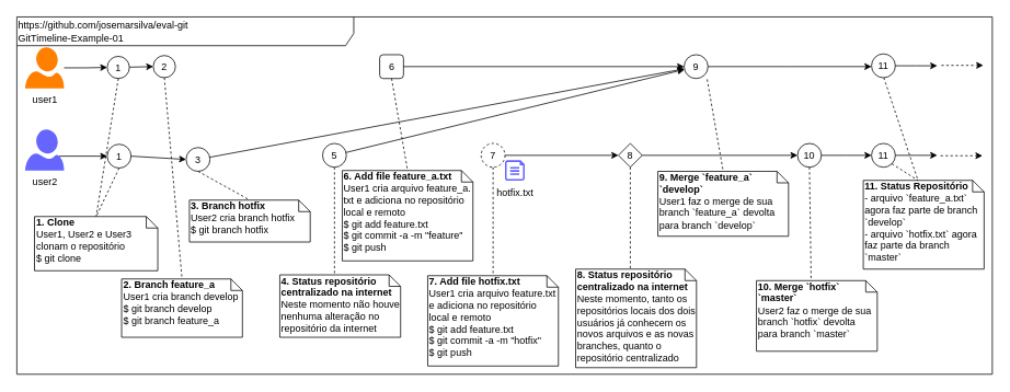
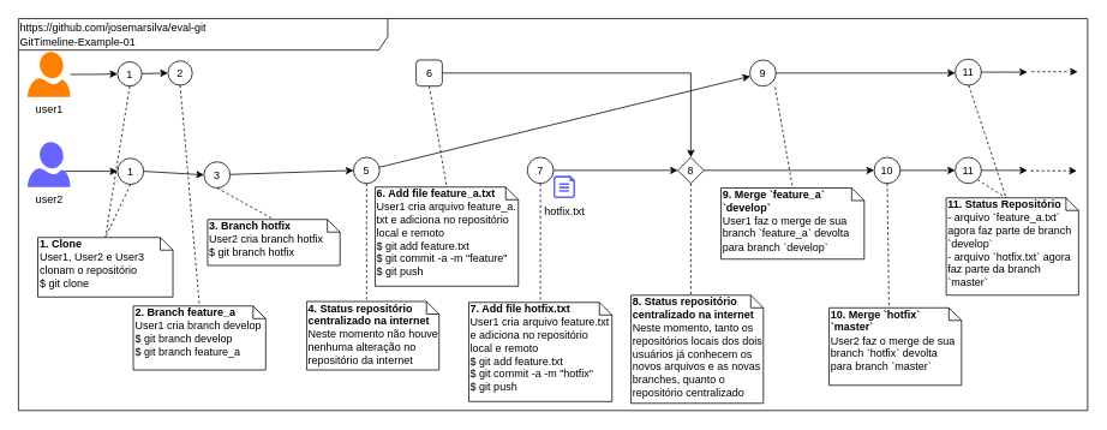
- <mxCell id="25" style="edgeStyle=orthogonalEdgeStyle;rounded=0;orthogonalLoop=1;jettySize=auto;html=1;entryX=0;entryY=0.5;entryDx=0;entryDy=0;" parent="1" source="26" target="38" edge="1"><mxGeometry relative="1" as="geometry"><mxPoint x="830" y="80.5" as="targetPoint" /></mxGeometry></mxCell>
+ <mxCell id="25" style="edgeStyle=orthogonalEdgeStyle;rounded=0;orthogonalLoop=1;jettySize=auto;html=1;" parent="1" source="26" target="35" edge="1"><mxGeometry relative="1" as="geometry"><mxPoint x="830" y="80.5" as="targetPoint" /></mxGeometry></mxCell>
- <mxCell id="15" style="edgeStyle=none;rounded=0;orthogonalLoop=1;jettySize=auto;html=1;endArrow=classic;endFill=1;" parent="1" source="16" target="38" edge="1"><mxGeometry relative="1" as="geometry" /></mxCell>
+ <mxCell id="15" style="edgeStyle=none;rounded=0;orthogonalLoop=1;jettySize=auto;html=1;entryX=0;entryY=0.5;entryDx=0;entryDy=0;endArrow=classic;endFill=1;" parent="1" source="16" target="23" edge="1"><mxGeometry relative="1" as="geometry" /></mxCell>
- <mxCell id="32" value="7" style="ellipse;whiteSpace=wrap;html=1;aspect=fixed;fillColor=none;dashed=1;" parent="1" vertex="1"><mxGeometry x="585" y="174" width="29" height="29" as="geometry" /></mxCell>
+ <mxCell id="32" value="7" style="ellipse;whiteSpace=wrap;html=1;aspect=fixed;fillColor=none;" parent="1" vertex="1"><mxGeometry x="585" y="174" width="29" height="29" as="geometry" /></mxCell>
